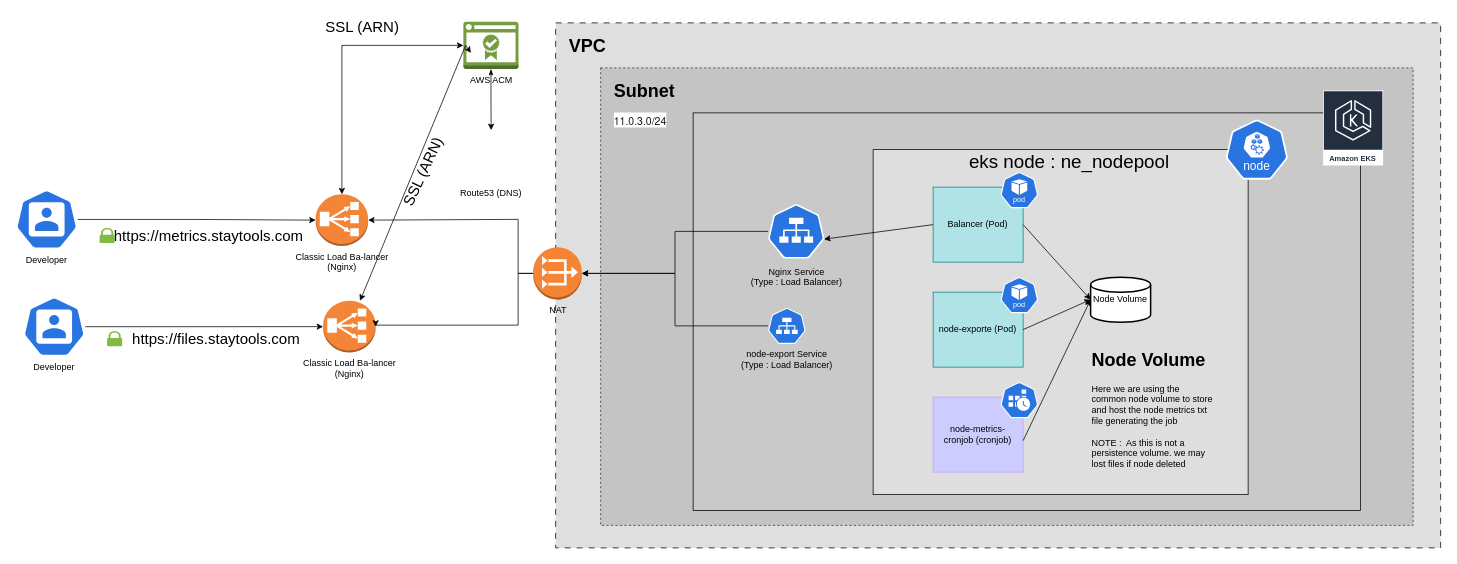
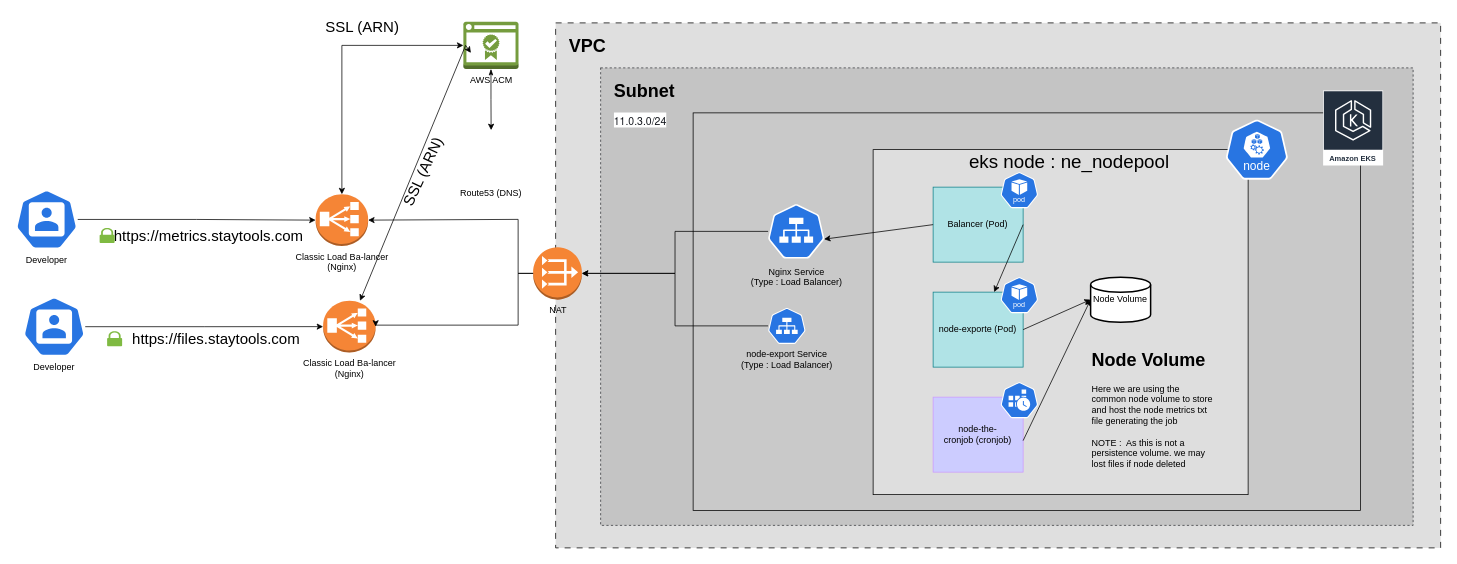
- <mxCell id="20" value="" style="endArrow=classic;html=1;rounded=0;entryX=0;entryY=0.5;entryDx=0;entryDy=0;entryPerimeter=0;exitX=1;exitY=0.5;exitDx=0;exitDy=0;" edge="1" parent="6" source="11" target="19"><mxGeometry width="50" height="50" relative="1" as="geometry"><mxPoint x="630" y="160" as="sourcePoint" /><mxPoint x="680" y="110" as="targetPoint" /></mxGeometry></mxCell>
+ <mxCell id="20" value="" style="endArrow=classic;html=1;rounded=0;exitX=1;exitY=0.5;exitDx=0;exitDy=0;" edge="1" parent="6" source="11" target="14"><mxGeometry width="50" height="50" relative="1" as="geometry"><mxPoint x="630" y="160" as="sourcePoint" /><mxPoint x="680" y="110" as="targetPoint" /></mxGeometry></mxCell>
- <mxCell id="17" value="node-metrics-cronjob&amp;nbsp;(cronjob)" style="rounded=0;whiteSpace=wrap;html=1;fillColor=#CCCCFF;strokeColor=#CC99FF;" vertex="1" parent="16"><mxGeometry y="20" width="120" height="100" as="geometry" /></mxCell>
+ <mxCell id="17" value="node-the-cronjob&amp;nbsp;(cronjob)" style="rounded=0;whiteSpace=wrap;html=1;fillColor=#CCCCFF;strokeColor=#CC99FF;" vertex="1" parent="16"><mxGeometry y="20" width="120" height="100" as="geometry" /></mxCell>
